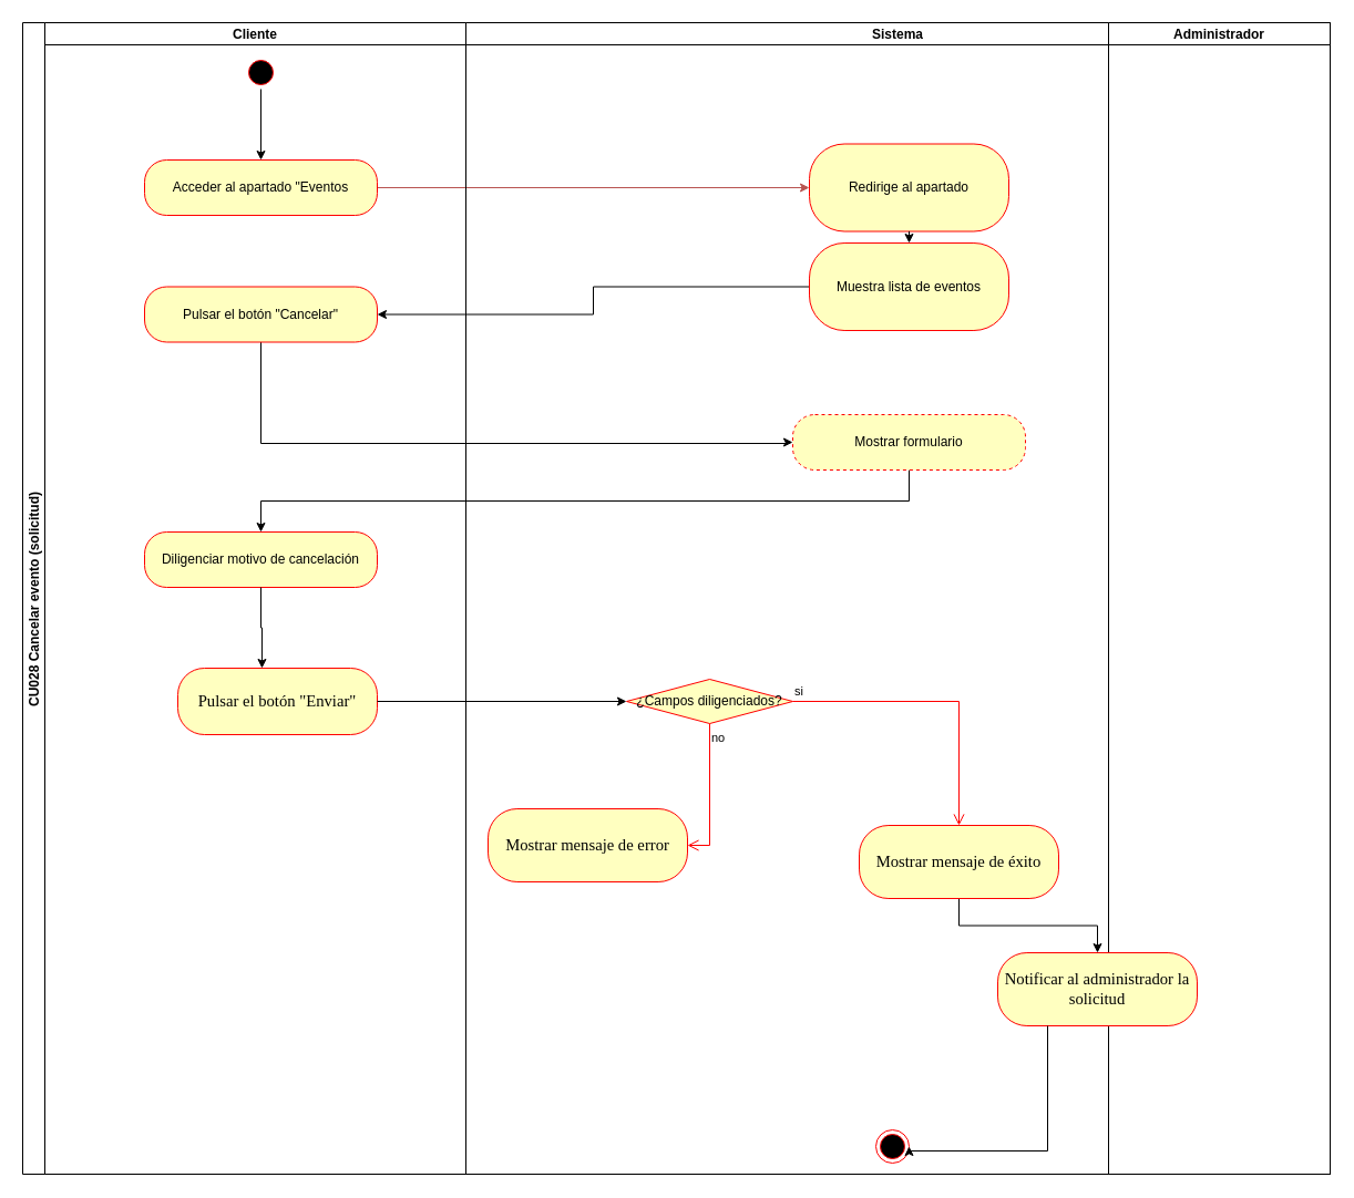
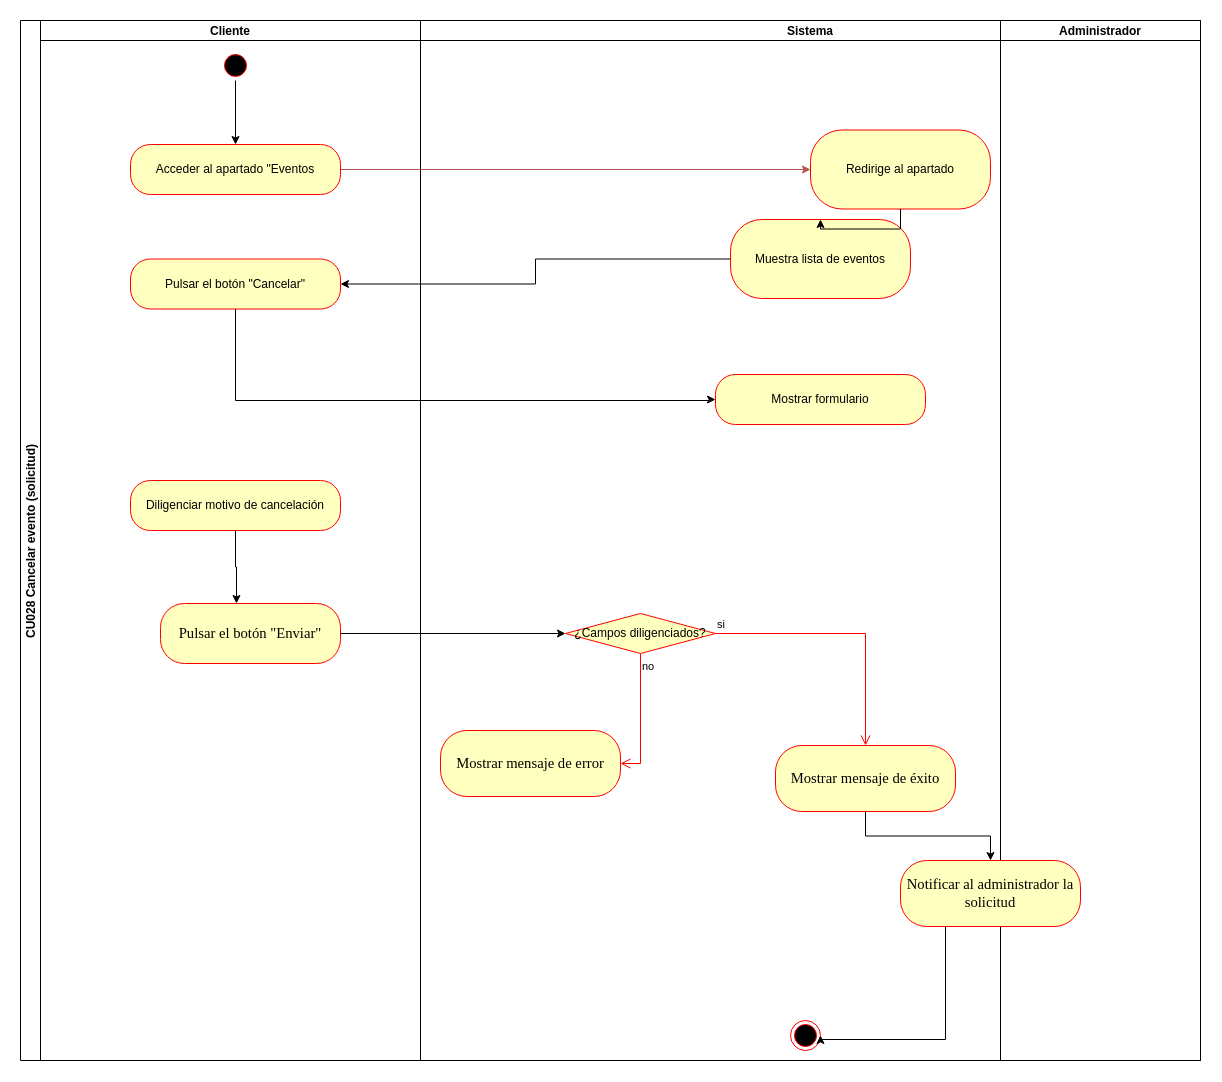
- <mxCell id="18" value="Redirige al apartado" style="rounded=1;whiteSpace=wrap;html=1;arcSize=40;fontColor=#000000;fillColor=#ffffc0;strokeColor=#ff0000;" vertex="1" parent="17"><mxGeometry x="310" y="109.5" width="180" height="79" as="geometry" /></mxCell>
+ <mxCell id="18" value="Redirige al apartado" style="rounded=1;whiteSpace=wrap;html=1;arcSize=40;fontColor=#000000;fillColor=#ffffc0;strokeColor=#ff0000;" vertex="1" parent="17"><mxGeometry x="390" y="109.5" width="180" height="79" as="geometry" /></mxCell>
- <mxCell id="20" value="Mostrar formulario" style="rounded=1;whiteSpace=wrap;html=1;arcSize=40;fontColor=#000000;fillColor=#ffffc0;strokeColor=#ff0000;dashed=1;" vertex="1" parent="17"><mxGeometry x="295" y="354" width="210" height="50" as="geometry" /></mxCell>
+ <mxCell id="20" value="Mostrar formulario" style="rounded=1;whiteSpace=wrap;html=1;arcSize=40;fontColor=#000000;fillColor=#ffffc0;strokeColor=#ff0000;" vertex="1" parent="17"><mxGeometry x="295" y="354" width="210" height="50" as="geometry" /></mxCell>
- <mxCell id="14" style="edgeStyle=orthogonalEdgeStyle;rounded=0;orthogonalLoop=1;jettySize=auto;html=1;exitX=0.5;exitY=1;exitDx=0;exitDy=0;entryX=0.5;entryY=0;entryDx=0;entryDy=0;" edge="1" parent="2" source="20" target="11"><mxGeometry relative="1" as="geometry"><mxPoint x="215" y="474" as="targetPoint" /></mxGeometry></mxCell>
